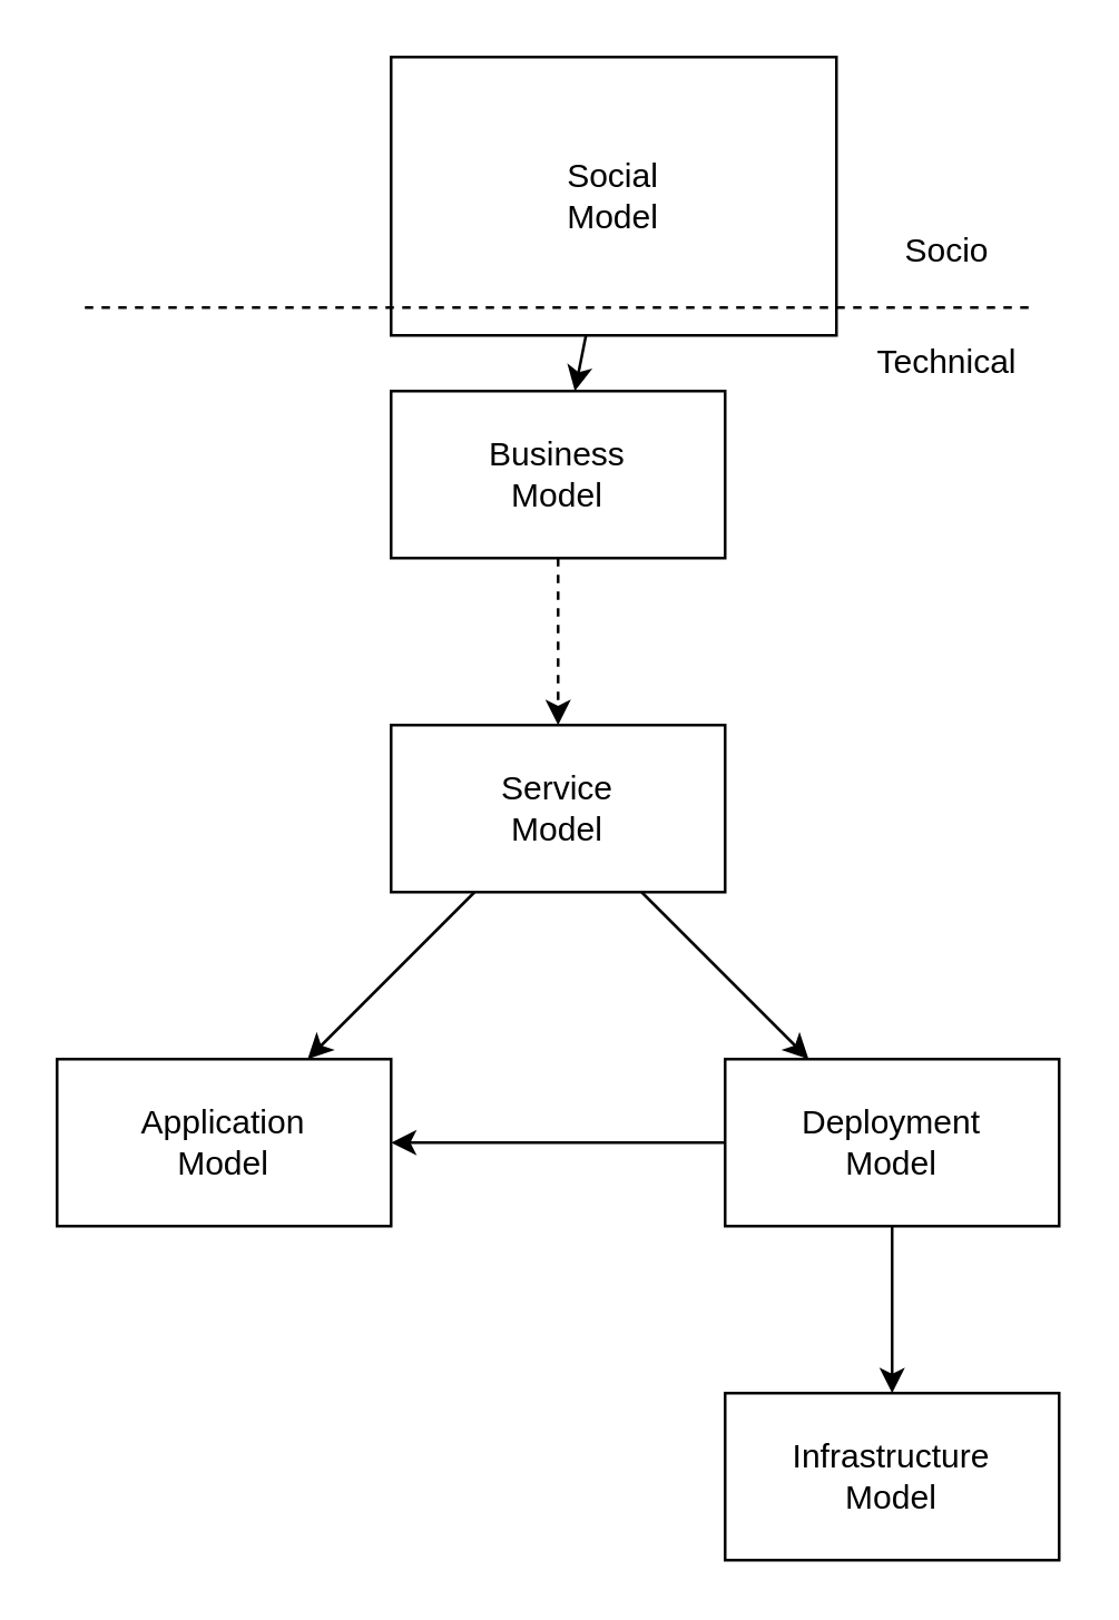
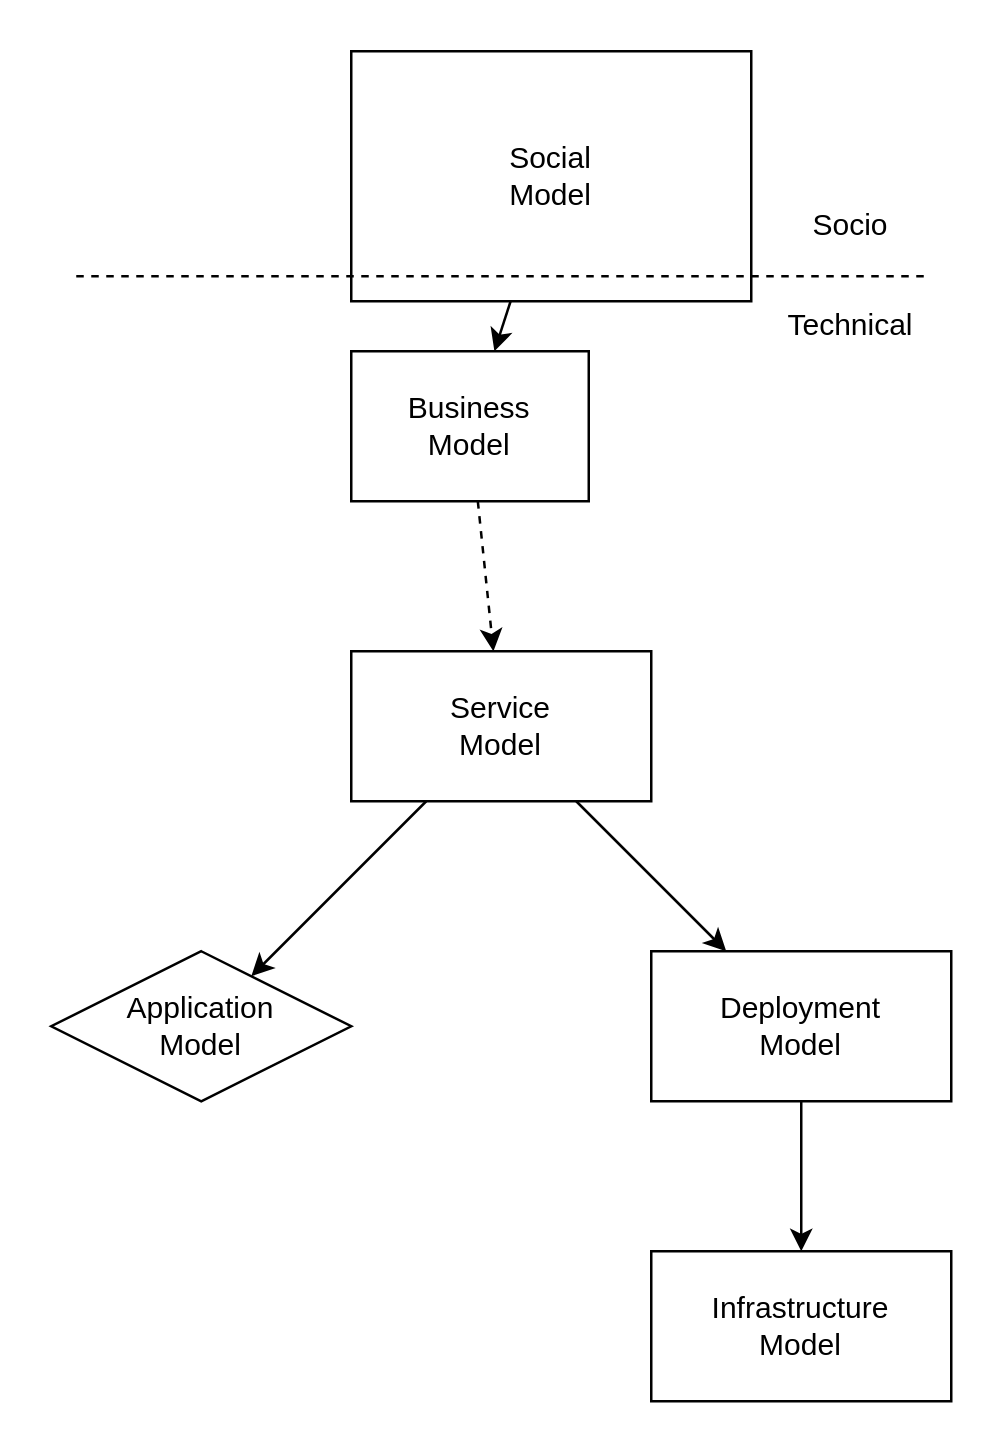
- <mxCell id="3" value="&lt;div&gt;Business&lt;/div&gt;&lt;div&gt;Model&lt;br&gt;&lt;/div&gt;" style="rounded=0;whiteSpace=wrap;html=1;" parent="1" vertex="1"><mxGeometry x="140" y="140" width="120" height="60" as="geometry" /></mxCell>
+ <mxCell id="3" value="&lt;div&gt;Business&lt;/div&gt;&lt;div&gt;Model&lt;br&gt;&lt;/div&gt;" style="rounded=0;whiteSpace=wrap;html=1;" parent="1" vertex="1"><mxGeometry x="140" y="140" width="95" height="60" as="geometry" /></mxCell>
- <mxCell id="7" value="&lt;div&gt;Application&lt;/div&gt;&lt;div&gt;Model&lt;br&gt;&lt;/div&gt;" style="rounded=0;whiteSpace=wrap;html=1;" parent="1" vertex="1"><mxGeometry x="20" y="380" width="120" height="60" as="geometry" /></mxCell>
+ <mxCell id="7" value="&lt;div&gt;Application&lt;/div&gt;&lt;div&gt;Model&lt;br&gt;&lt;/div&gt;" style="rhombus;whiteSpace=wrap;html=1;" parent="1" vertex="1"><mxGeometry x="20" y="380" width="120" height="60" as="geometry" /></mxCell>
- <mxCell id="9" style="rounded=0;orthogonalLoop=1;jettySize=auto;html=1;endArrow=classic;endFill=1;" parent="1" source="10" target="7" edge="1"><mxGeometry relative="1" as="geometry" /></mxCell>
